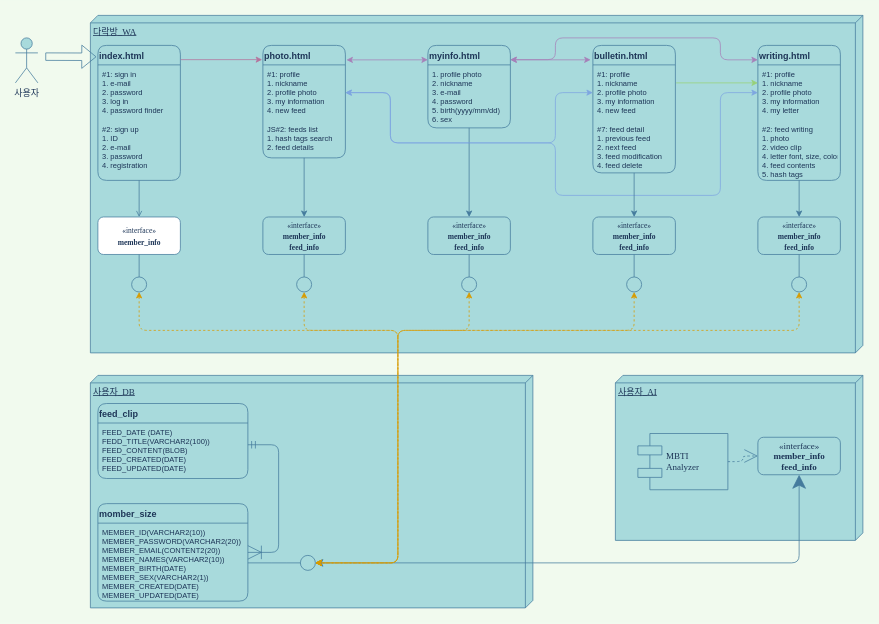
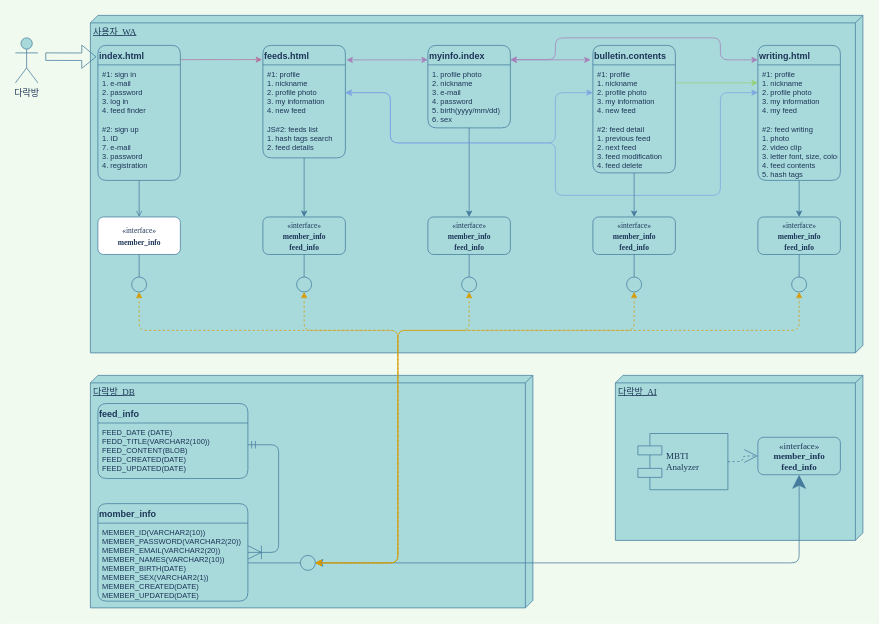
- <mxCell id="2" value="다락방_WA" style="verticalAlign=top;align=left;spacingTop=8;spacingLeft=2;spacingRight=12;shape=cube;size=10;direction=south;fontStyle=4;html=1;shadow=0;comic=0;labelBackgroundColor=none;strokeWidth=1;fontFamily=Verdana;fontSize=12;fillColor=#A8DADC;strokeColor=#457B9D;fontColor=#1D3557;rounded=1;" parent="1" vertex="1"><mxGeometry x="120" y="20" width="1030" height="450" as="geometry" /></mxCell>
+ <mxCell id="2" value="사용자_WA" style="verticalAlign=top;align=left;spacingTop=8;spacingLeft=2;spacingRight=12;shape=cube;size=10;direction=south;fontStyle=4;html=1;shadow=0;comic=0;labelBackgroundColor=none;strokeWidth=1;fontFamily=Verdana;fontSize=12;fillColor=#A8DADC;strokeColor=#457B9D;fontColor=#1D3557;rounded=1;" parent="1" vertex="1"><mxGeometry x="120" y="20" width="1030" height="450" as="geometry" /></mxCell>
- <mxCell id="16" value="photo.html" style="swimlane;fontStyle=1;childLayout=stackLayout;horizontal=1;startSize=26;horizontalStack=0;resizeParent=1;resizeParentMax=0;resizeLast=0;collapsible=1;marginBottom=0;align=left;fillColor=#A8DADC;strokeColor=#457B9D;fontColor=#1D3557;rounded=1;" parent="1" vertex="1"><mxGeometry x="350" y="60" width="110" height="150" as="geometry" /></mxCell>
+ <mxCell id="16" value="feeds.html" style="swimlane;fontStyle=1;childLayout=stackLayout;horizontal=1;startSize=26;horizontalStack=0;resizeParent=1;resizeParentMax=0;resizeLast=0;collapsible=1;marginBottom=0;align=left;fillColor=#A8DADC;strokeColor=#457B9D;fontColor=#1D3557;rounded=1;" parent="1" vertex="1"><mxGeometry x="350" y="60" width="110" height="150" as="geometry" /></mxCell>
- <mxCell id="20" value="myinfo.html" style="swimlane;fontStyle=1;childLayout=stackLayout;horizontal=1;startSize=26;horizontalStack=0;resizeParent=1;resizeParentMax=0;resizeLast=0;collapsible=1;marginBottom=0;align=left;fillColor=#A8DADC;strokeColor=#457B9D;fontColor=#1D3557;rounded=1;" parent="1" vertex="1"><mxGeometry x="570" y="60" width="110" height="110" as="geometry" /></mxCell>
+ <mxCell id="20" value="myinfo.index" style="swimlane;fontStyle=1;childLayout=stackLayout;horizontal=1;startSize=26;horizontalStack=0;resizeParent=1;resizeParentMax=0;resizeLast=0;collapsible=1;marginBottom=0;align=left;fillColor=#A8DADC;strokeColor=#457B9D;fontColor=#1D3557;rounded=1;" parent="1" vertex="1"><mxGeometry x="570" y="60" width="110" height="110" as="geometry" /></mxCell>
- <mxCell id="22" value="bulletin.html" style="swimlane;fontStyle=1;childLayout=stackLayout;horizontal=1;startSize=26;horizontalStack=0;resizeParent=1;resizeParentMax=0;resizeLast=0;collapsible=1;marginBottom=0;align=left;fillColor=#A8DADC;strokeColor=#457B9D;fontColor=#1D3557;rounded=1;" parent="1" vertex="1"><mxGeometry x="790" y="60" width="110" height="170" as="geometry" /></mxCell>
+ <mxCell id="22" value="bulletin.contents" style="swimlane;fontStyle=1;childLayout=stackLayout;horizontal=1;startSize=26;horizontalStack=0;resizeParent=1;resizeParentMax=0;resizeLast=0;collapsible=1;marginBottom=0;align=left;fillColor=#A8DADC;strokeColor=#457B9D;fontColor=#1D3557;rounded=1;" parent="1" vertex="1"><mxGeometry x="790" y="60" width="110" height="170" as="geometry" /></mxCell>
- <mxCell id="4" value="#1: sign in&#10;1. e-mail&#10;2. password&#10;3. log in&#10;4. password finder" style="text;strokeColor=none;fillColor=none;align=left;verticalAlign=top;spacingLeft=4;spacingRight=4;overflow=hidden;rotatable=0;points=[[0,0.5],[1,0.5]];portConstraint=eastwest;fontSize=10;fontStyle=0;fontColor=#1D3557;rounded=1;" parent="3" vertex="1"><mxGeometry y="26" width="110" height="74" as="geometry" /></mxCell>
+ <mxCell id="4" value="#1: sign in&#10;1. e-mail&#10;2. password&#10;3. log in&#10;4. feed finder" style="text;strokeColor=none;fillColor=none;align=left;verticalAlign=top;spacingLeft=4;spacingRight=4;overflow=hidden;rotatable=0;points=[[0,0.5],[1,0.5]];portConstraint=eastwest;fontSize=10;fontStyle=0;fontColor=#1D3557;rounded=1;" parent="3" vertex="1"><mxGeometry y="26" width="110" height="74" as="geometry" /></mxCell>
- <mxCell id="26" value="#1: profile&#10;1. nickname&#10;2. profile photo&#10;3. my information&#10;4. my letter" style="text;strokeColor=none;fillColor=none;align=left;verticalAlign=top;spacingLeft=4;spacingRight=4;overflow=hidden;rotatable=0;points=[[0,0.5],[1,0.5]];portConstraint=eastwest;fontSize=10;fontStyle=0;fontColor=#1D3557;rounded=1;" parent="25" vertex="1"><mxGeometry y="26" width="110" height="74" as="geometry" /></mxCell>
+ <mxCell id="26" value="#1: profile&#10;1. nickname&#10;2. profile photo&#10;3. my information&#10;4. my feed" style="text;strokeColor=none;fillColor=none;align=left;verticalAlign=top;spacingLeft=4;spacingRight=4;overflow=hidden;rotatable=0;points=[[0,0.5],[1,0.5]];portConstraint=eastwest;fontSize=10;fontStyle=0;fontColor=#1D3557;rounded=1;" parent="25" vertex="1"><mxGeometry y="26" width="110" height="74" as="geometry" /></mxCell>
- <mxCell id="14" value="사용자" style="shape=umlActor;verticalLabelPosition=bottom;verticalAlign=top;html=1;fillColor=#A8DADC;strokeColor=#457B9D;fontColor=#1D3557;rounded=1;" parent="1" vertex="1"><mxGeometry x="20" y="50" width="30" height="60" as="geometry" /></mxCell>
+ <mxCell id="14" value="다락방" style="shape=umlActor;verticalLabelPosition=bottom;verticalAlign=top;html=1;fillColor=#A8DADC;strokeColor=#457B9D;fontColor=#1D3557;rounded=1;" parent="1" vertex="1"><mxGeometry x="20" y="50" width="30" height="60" as="geometry" /></mxCell>
- <mxCell id="5" value="#2: sign up&#10;1. ID&#10;2. e-mail&#10;3. password&#10;4. registration" style="text;strokeColor=none;fillColor=none;align=left;verticalAlign=top;spacingLeft=4;spacingRight=4;overflow=hidden;rotatable=0;points=[[0,0.5],[1,0.5]];portConstraint=eastwest;fontSize=10;fontColor=#1D3557;rounded=1;" parent="3" vertex="1"><mxGeometry y="100" width="110" height="80" as="geometry" /></mxCell>
+ <mxCell id="5" value="#2: sign up&#10;1. ID&#10;7. e-mail&#10;3. password&#10;4. registration" style="text;strokeColor=none;fillColor=none;align=left;verticalAlign=top;spacingLeft=4;spacingRight=4;overflow=hidden;rotatable=0;points=[[0,0.5],[1,0.5]];portConstraint=eastwest;fontSize=10;fontColor=#1D3557;rounded=1;" parent="3" vertex="1"><mxGeometry y="100" width="110" height="80" as="geometry" /></mxCell>
- <mxCell id="24" value="#7: feed detail&#10;1. previous feed&#10;2. next feed&#10;3. feed modification&#10;4. feed delete" style="text;strokeColor=none;fillColor=none;align=left;verticalAlign=top;spacingLeft=4;spacingRight=4;overflow=hidden;rotatable=0;points=[[0,0.5],[1,0.5]];portConstraint=eastwest;fontSize=10;fontColor=#1D3557;rounded=1;" parent="22" vertex="1"><mxGeometry y="100" width="110" height="70" as="geometry" /></mxCell>
+ <mxCell id="24" value="#2: feed detail&#10;1. previous feed&#10;2. next feed&#10;3. feed modification&#10;4. feed delete" style="text;strokeColor=none;fillColor=none;align=left;verticalAlign=top;spacingLeft=4;spacingRight=4;overflow=hidden;rotatable=0;points=[[0,0.5],[1,0.5]];portConstraint=eastwest;fontSize=10;fontColor=#1D3557;rounded=1;" parent="22" vertex="1"><mxGeometry y="100" width="110" height="70" as="geometry" /></mxCell>
- <mxCell id="27" value="#2: feed writing&#10;1. photo&#10;2. video clip&#10;4. letter font, size, color, etc...&#10;4. feed contents&#10;5. hash tags" style="text;strokeColor=none;fillColor=none;align=left;verticalAlign=top;spacingLeft=4;spacingRight=4;overflow=hidden;rotatable=0;points=[[0,0.5],[1,0.5]];portConstraint=eastwest;fontSize=10;fontColor=#1D3557;rounded=1;" parent="25" vertex="1"><mxGeometry y="100" width="110" height="80" as="geometry" /></mxCell>
+ <mxCell id="27" value="#2: feed writing&#10;1. photo&#10;2. video clip&#10;3. letter font, size, color, etc...&#10;4. feed contents&#10;5. hash tags" style="text;strokeColor=none;fillColor=none;align=left;verticalAlign=top;spacingLeft=4;spacingRight=4;overflow=hidden;rotatable=0;points=[[0,0.5],[1,0.5]];portConstraint=eastwest;fontSize=10;fontColor=#1D3557;rounded=1;" parent="25" vertex="1"><mxGeometry y="100" width="110" height="80" as="geometry" /></mxCell>
- <mxCell id="7" value="사용자_DB" style="verticalAlign=top;align=left;spacingTop=8;spacingLeft=2;spacingRight=12;shape=cube;size=10;direction=south;fontStyle=4;html=1;shadow=0;comic=0;labelBackgroundColor=none;strokeWidth=1;fontFamily=Verdana;fontSize=12;fillColor=#A8DADC;strokeColor=#457B9D;fontColor=#1D3557;rounded=1;" parent="1" vertex="1"><mxGeometry x="120" y="500" width="590" height="310" as="geometry" /></mxCell>
+ <mxCell id="7" value="다락방_DB" style="verticalAlign=top;align=left;spacingTop=8;spacingLeft=2;spacingRight=12;shape=cube;size=10;direction=south;fontStyle=4;html=1;shadow=0;comic=0;labelBackgroundColor=none;strokeWidth=1;fontFamily=Verdana;fontSize=12;fillColor=#A8DADC;strokeColor=#457B9D;fontColor=#1D3557;rounded=1;" parent="1" vertex="1"><mxGeometry x="120" y="500" width="590" height="310" as="geometry" /></mxCell>
- <mxCell id="6" value="사용자_AI" style="verticalAlign=top;align=left;spacingTop=8;spacingLeft=2;spacingRight=12;shape=cube;size=10;direction=south;fontStyle=4;html=1;shadow=0;comic=0;labelBackgroundColor=none;strokeWidth=1;fontFamily=Verdana;fontSize=12;fillColor=#A8DADC;strokeColor=#457B9D;fontColor=#1D3557;rounded=1;" parent="1" vertex="1"><mxGeometry x="820" y="500" width="330" height="220" as="geometry" /></mxCell>
+ <mxCell id="6" value="다락방_AI" style="verticalAlign=top;align=left;spacingTop=8;spacingLeft=2;spacingRight=12;shape=cube;size=10;direction=south;fontStyle=4;html=1;shadow=0;comic=0;labelBackgroundColor=none;strokeWidth=1;fontFamily=Verdana;fontSize=12;fillColor=#A8DADC;strokeColor=#457B9D;fontColor=#1D3557;rounded=1;" parent="1" vertex="1"><mxGeometry x="820" y="500" width="330" height="220" as="geometry" /></mxCell>
- <mxCell id="28" value="feed_clip" style="swimlane;fontStyle=1;childLayout=stackLayout;horizontal=1;startSize=26;horizontalStack=0;resizeParent=1;resizeParentMax=0;resizeLast=0;collapsible=1;marginBottom=0;align=left;fillColor=#A8DADC;strokeColor=#457B9D;fontColor=#1D3557;rounded=1;" parent="1" vertex="1"><mxGeometry x="130" y="537.5" width="200" height="100" as="geometry" /></mxCell>
+ <mxCell id="28" value="feed_info" style="swimlane;fontStyle=1;childLayout=stackLayout;horizontal=1;startSize=26;horizontalStack=0;resizeParent=1;resizeParentMax=0;resizeLast=0;collapsible=1;marginBottom=0;align=left;fillColor=#A8DADC;strokeColor=#457B9D;fontColor=#1D3557;rounded=1;" parent="1" vertex="1"><mxGeometry x="130" y="537.5" width="200" height="100" as="geometry" /></mxCell>
- <mxCell id="30" value="momber_size" style="swimlane;fontStyle=1;childLayout=stackLayout;horizontal=1;startSize=26;horizontalStack=0;resizeParent=1;resizeParentMax=0;resizeLast=0;collapsible=1;marginBottom=0;align=left;fillColor=#A8DADC;strokeColor=#457B9D;fontColor=#1D3557;rounded=1;" parent="1" vertex="1"><mxGeometry x="130" y="671" width="200" height="130" as="geometry" /></mxCell>
+ <mxCell id="30" value="momber_info" style="swimlane;fontStyle=1;childLayout=stackLayout;horizontal=1;startSize=26;horizontalStack=0;resizeParent=1;resizeParentMax=0;resizeLast=0;collapsible=1;marginBottom=0;align=left;fillColor=#A8DADC;strokeColor=#457B9D;fontColor=#1D3557;rounded=1;" parent="1" vertex="1"><mxGeometry x="130" y="671" width="200" height="130" as="geometry" /></mxCell>
- <mxCell id="31" value="MEMBER_ID(VARCHAR2(10))&#10;MEMBER_PASSWORD(VARCHAR2(20))&#10;MEMBER_EMAIL(CONTENT2(20))&#10;MEMBER_NAMES(VARCHAR2(10))&#10;MEMBER_BIRTH(DATE)&#10;MEMBER_SEX(VARCHAR2(1))&#10;MEMBER_CREATED(DATE)&#10;MEMBER_UPDATED(DATE)" style="text;strokeColor=none;fillColor=none;align=left;verticalAlign=top;spacingLeft=4;spacingRight=4;overflow=hidden;rotatable=0;points=[[0,0.5],[1,0.5]];portConstraint=eastwest;fontSize=10;fontStyle=0;fontColor=#1D3557;rounded=1;" parent="30" vertex="1"><mxGeometry y="26" width="200" height="104" as="geometry" /></mxCell>
+ <mxCell id="31" value="MEMBER_ID(VARCHAR2(10))&#10;MEMBER_PASSWORD(VARCHAR2(20))&#10;MEMBER_EMAIL(VARCHAR2(20))&#10;MEMBER_NAMES(VARCHAR2(10))&#10;MEMBER_BIRTH(DATE)&#10;MEMBER_SEX(VARCHAR2(1))&#10;MEMBER_CREATED(DATE)&#10;MEMBER_UPDATED(DATE)" style="text;strokeColor=none;fillColor=none;align=left;verticalAlign=top;spacingLeft=4;spacingRight=4;overflow=hidden;rotatable=0;points=[[0,0.5],[1,0.5]];portConstraint=eastwest;fontSize=10;fontStyle=0;fontColor=#1D3557;rounded=1;" parent="30" vertex="1"><mxGeometry y="26" width="200" height="104" as="geometry" /></mxCell>
